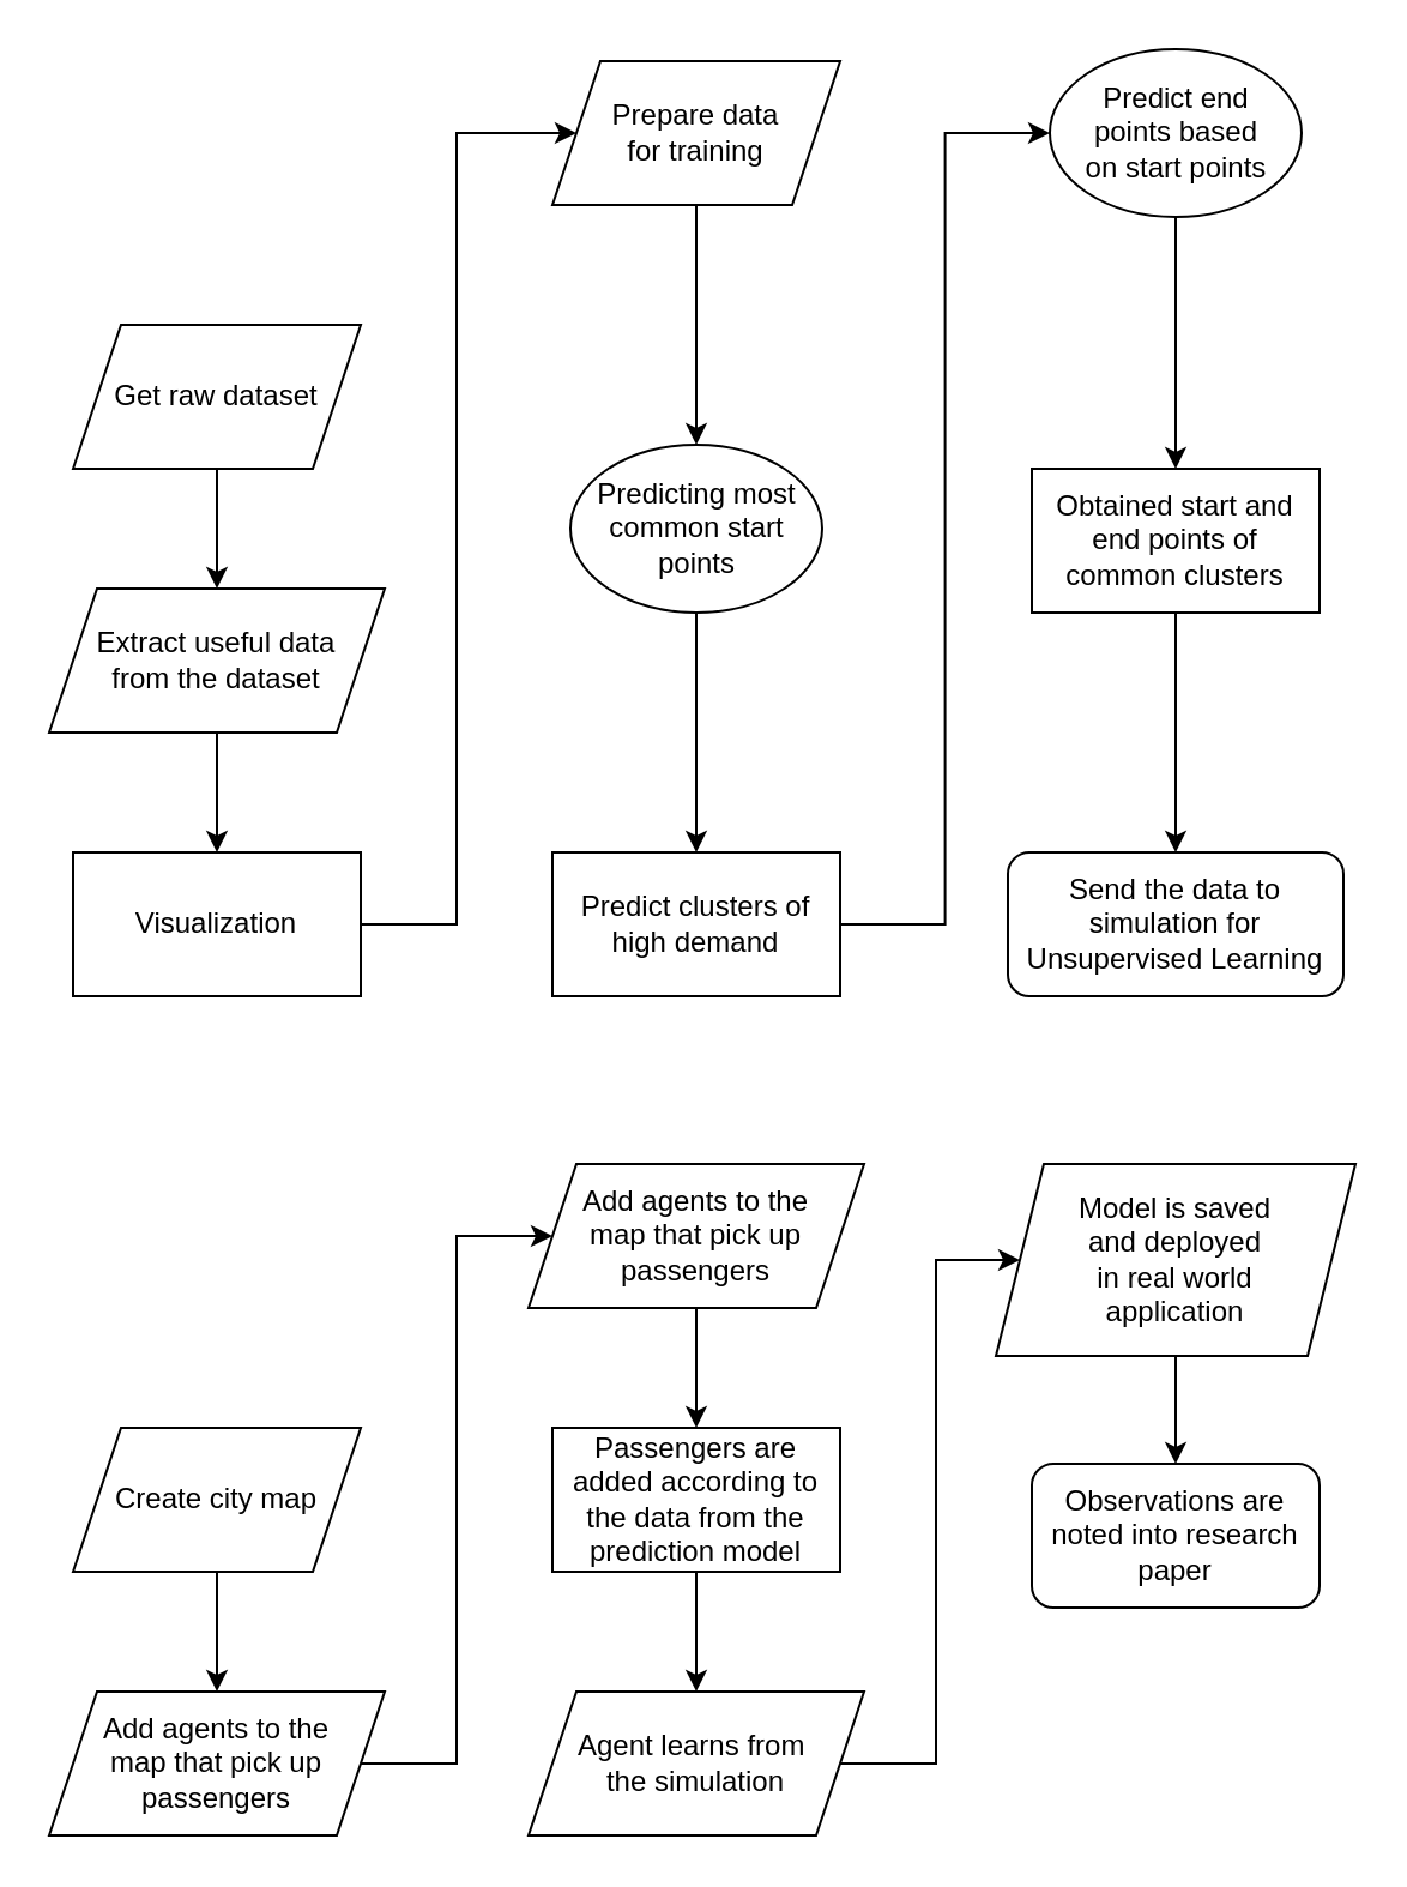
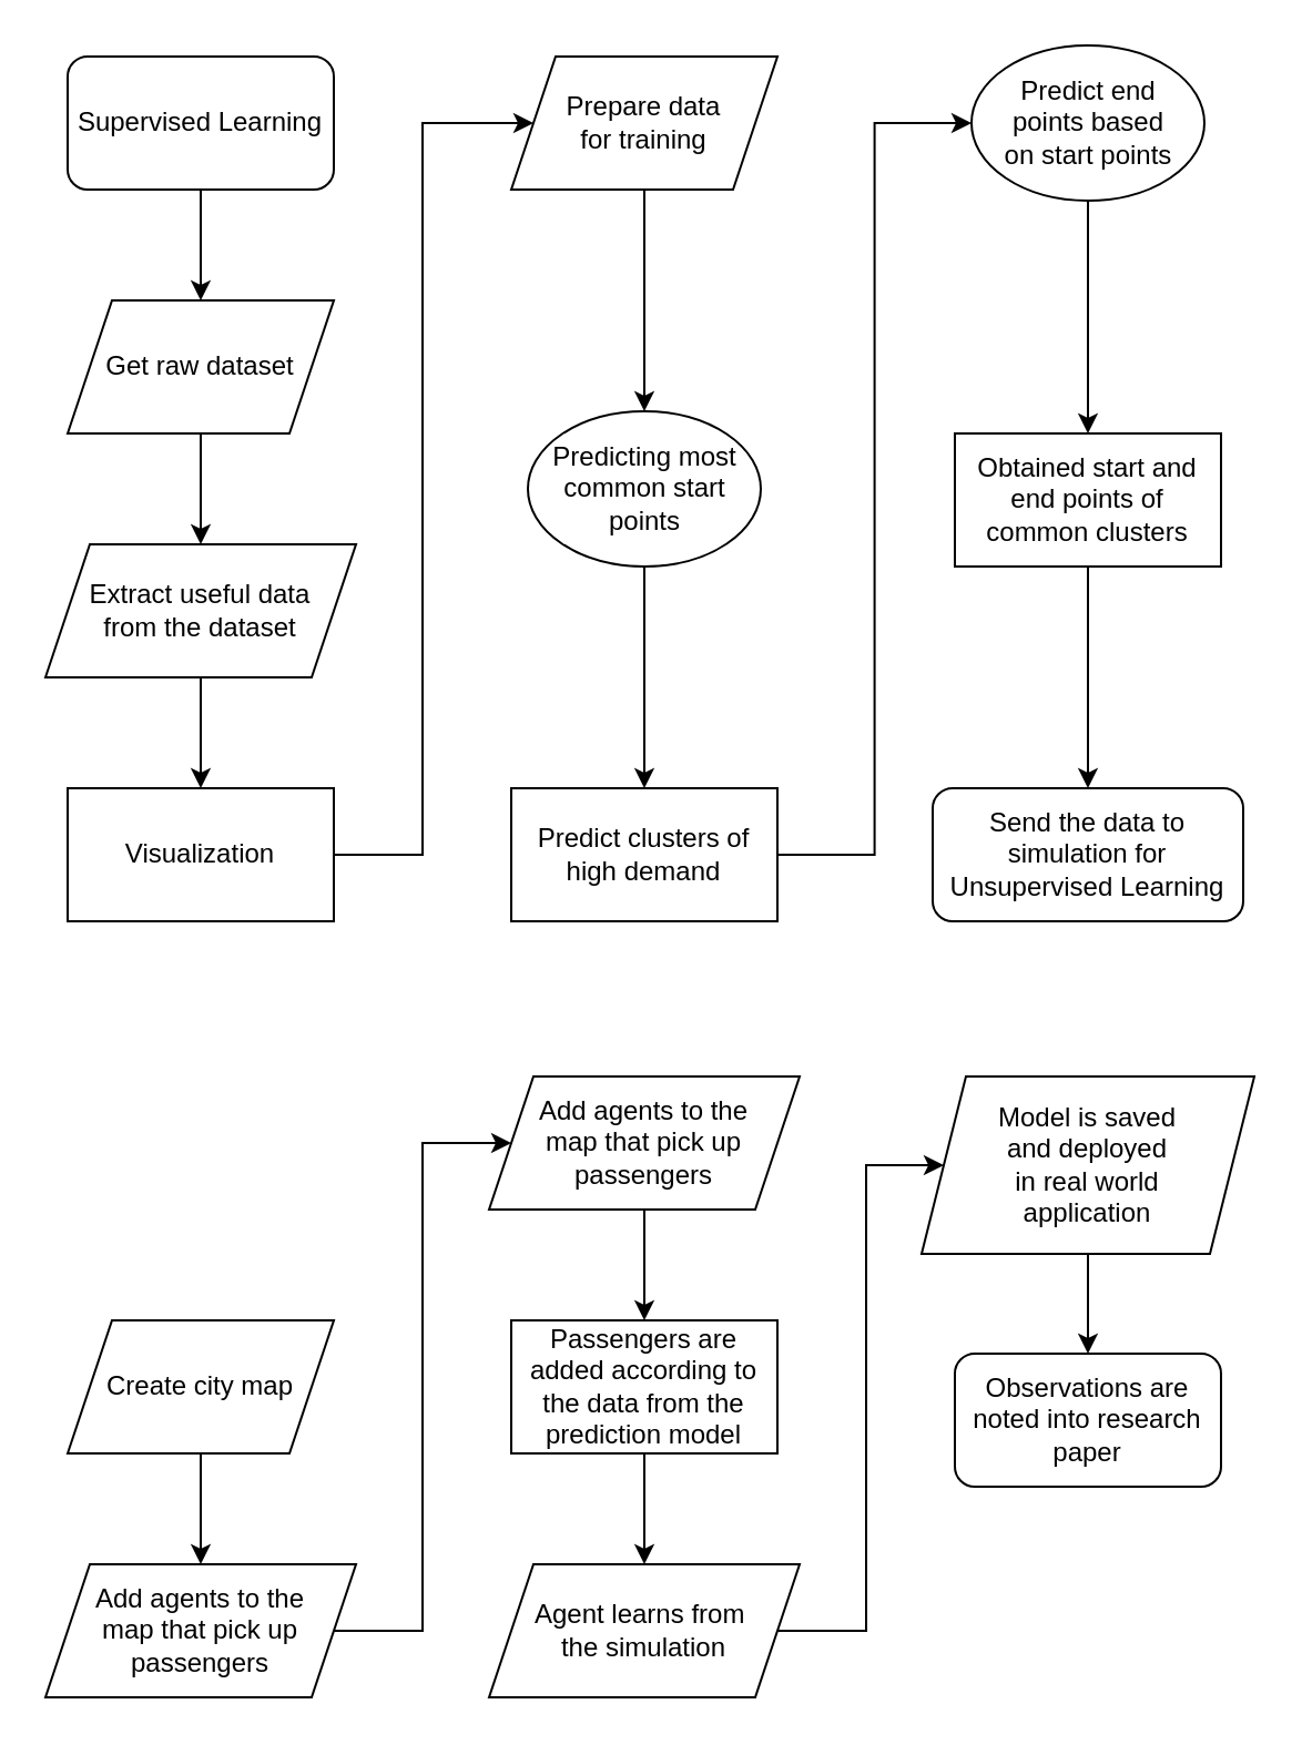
+ <mxCell id="5" value="Supervised Learning" style="rounded=1;whiteSpace=wrap;html=1;" vertex="1" parent="1"><mxGeometry x="30" y="25" width="120" height="60" as="geometry" /></mxCell>
+ <mxCell id="4" value="" style="edgeStyle=orthogonalEdgeStyle;rounded=0;orthogonalLoop=1;jettySize=auto;html=1;" edge="1" parent="1" source="5" target="3"><mxGeometry relative="1" as="geometry" /></mxCell>
